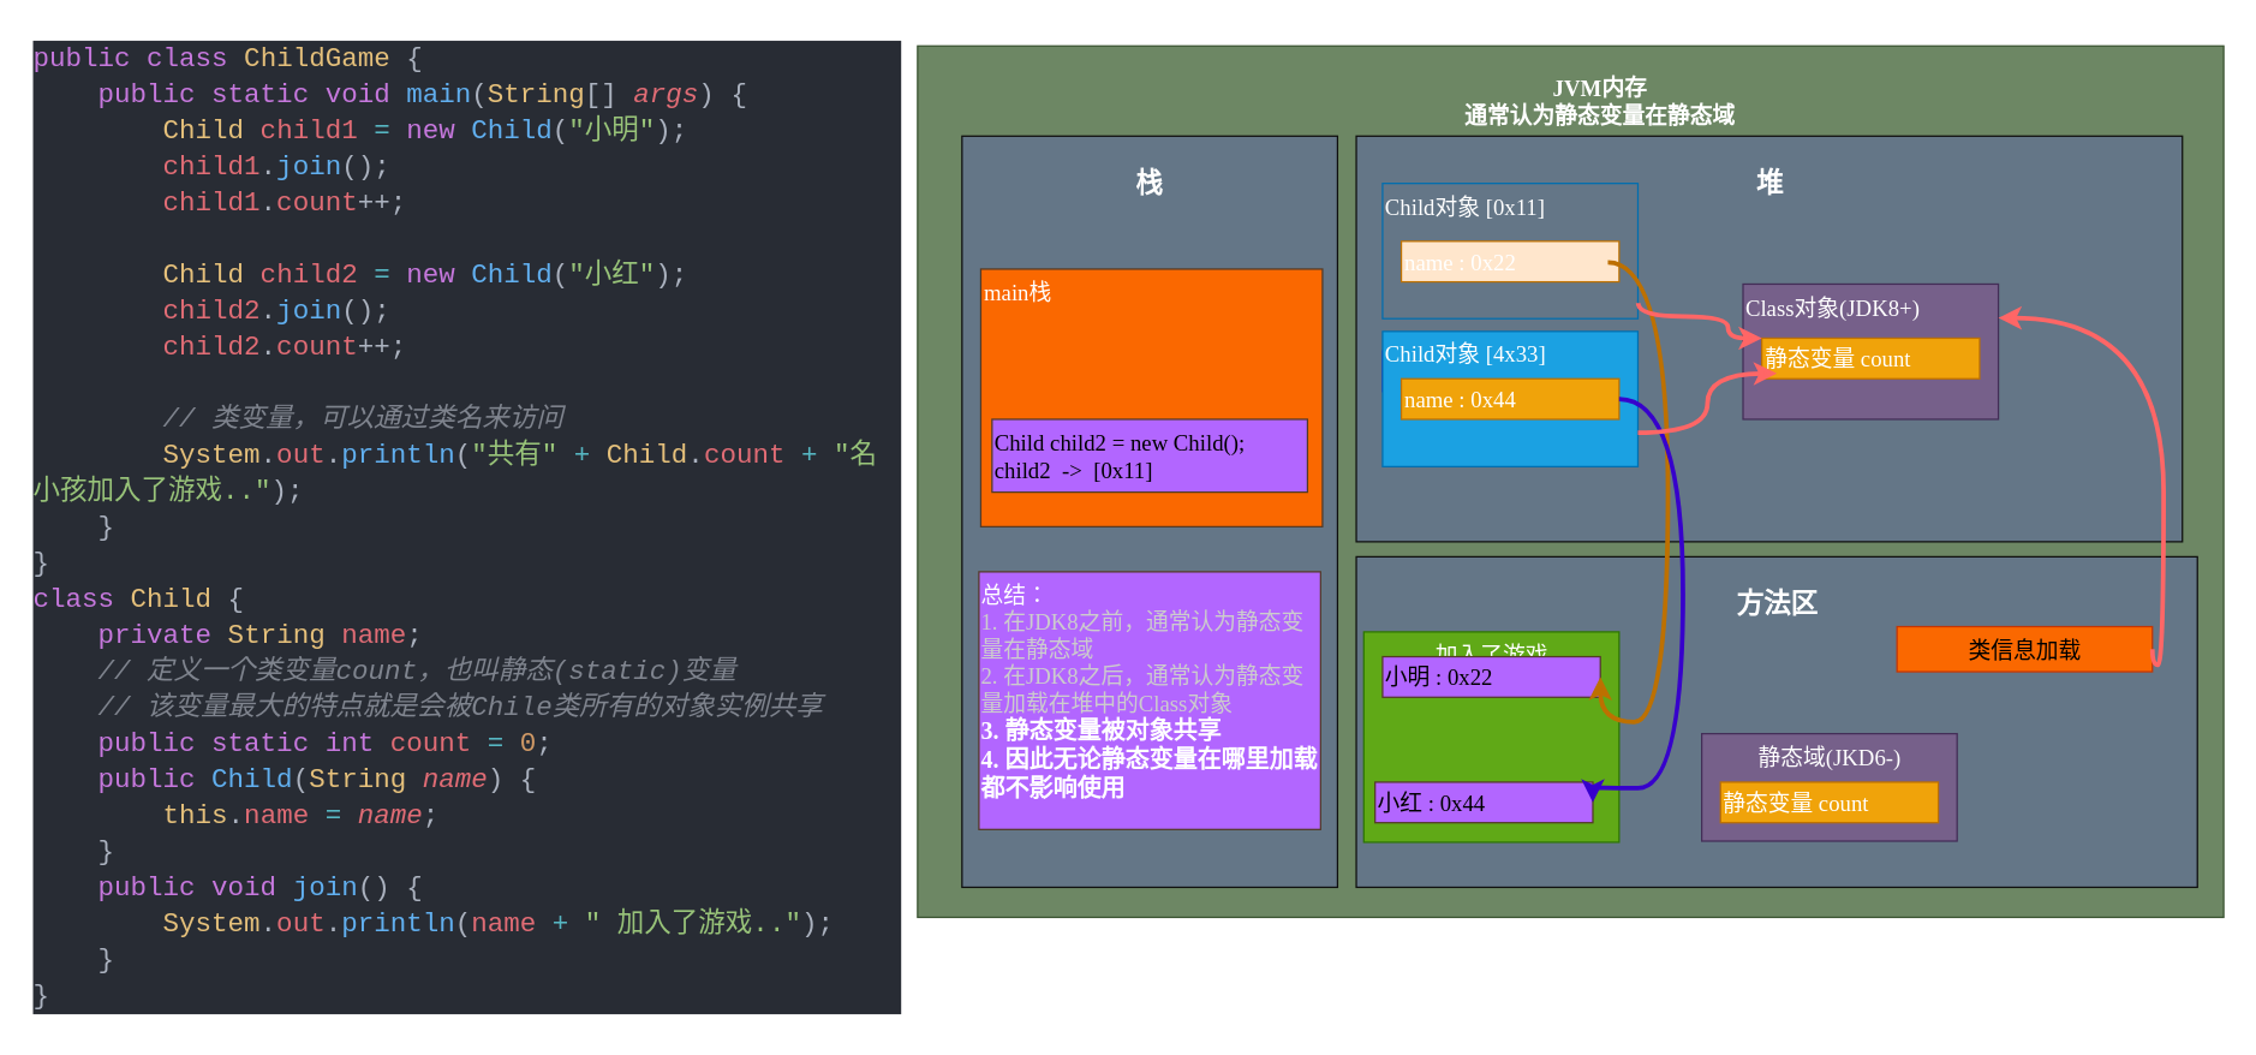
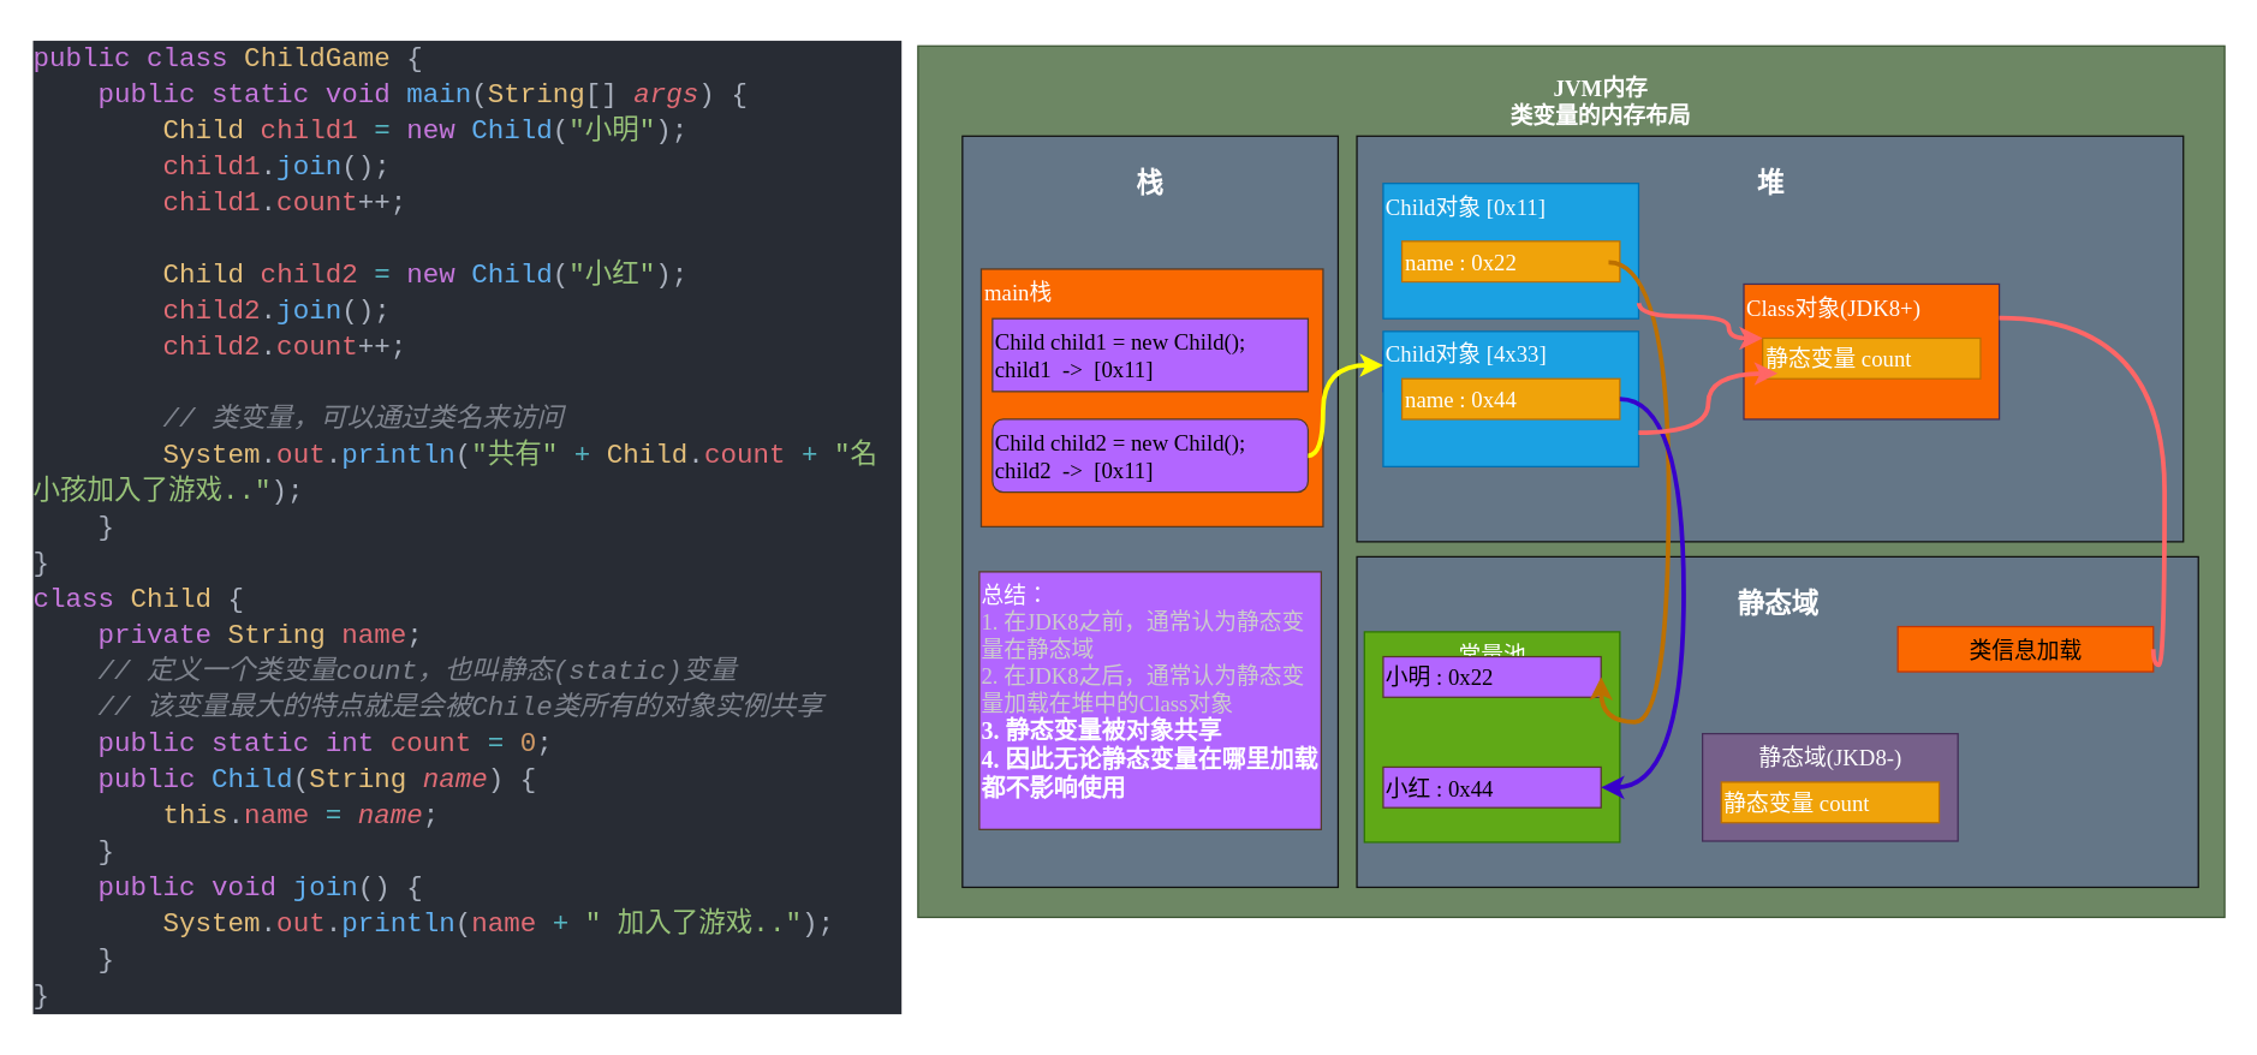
- <mxCell id="2" value="&lt;blockquote style=&quot;margin: 0 0 0 40px ; border: none ; padding: 0px&quot;&gt;&lt;pre style=&quot;font-size: 13px&quot;&gt;&lt;font style=&quot;font-size: 15px&quot; face=&quot;Verdana&quot;&gt;&lt;b&gt;&lt;font style=&quot;font-size: 15px&quot;&gt;JVM内存&lt;br&gt;&lt;/font&gt;通常认为静态变量在静态域&lt;/b&gt;&lt;/font&gt;&lt;/pre&gt;&lt;/blockquote&gt;" style="rounded=0;whiteSpace=wrap;html=1;fillColor=#6d8764;strokeColor=#3A5431;fontColor=#ffffff;align=center;verticalAlign=top;labelPosition=center;verticalLabelPosition=middle;horizontal=1;" vertex="1" parent="1"><mxGeometry x="610.42" y="30" width="869.58" height="580" as="geometry" /></mxCell>
+ <mxCell id="2" value="&lt;blockquote style=&quot;margin: 0 0 0 40px ; border: none ; padding: 0px&quot;&gt;&lt;pre style=&quot;font-size: 13px&quot;&gt;&lt;font style=&quot;font-size: 15px&quot; face=&quot;Verdana&quot;&gt;&lt;b&gt;&lt;font style=&quot;font-size: 15px&quot;&gt;JVM内存&lt;br&gt;&lt;/font&gt;类变量的内存布局&lt;/b&gt;&lt;/font&gt;&lt;/pre&gt;&lt;/blockquote&gt;" style="rounded=0;whiteSpace=wrap;html=1;fillColor=#6d8764;strokeColor=#3A5431;fontColor=#ffffff;align=center;verticalAlign=top;labelPosition=center;verticalLabelPosition=middle;horizontal=1;" vertex="1" parent="1"><mxGeometry x="610.42" y="30" width="869.58" height="580" as="geometry" /></mxCell>
- <mxCell id="7" value="Child对象 [0x11]" style="rounded=0;whiteSpace=wrap;html=1;fontFamily=Verdana;fontSize=15;strokeColor=#006EAF;fillColor=#647687;verticalAlign=top;align=left;fontColor=#ffffff;" vertex="1" parent="1"><mxGeometry x="920" y="121.5" width="170" height="90" as="geometry" /></mxCell>
+ <mxCell id="7" value="Child对象 [0x11]" style="rounded=0;whiteSpace=wrap;html=1;fontFamily=Verdana;fontSize=15;strokeColor=#006EAF;fillColor=#1ba1e2;verticalAlign=top;align=left;fontColor=#ffffff;" vertex="1" parent="1"><mxGeometry x="920" y="121.5" width="170" height="90" as="geometry" /></mxCell>
- <mxCell id="11" value="name : 0x22" style="rounded=0;whiteSpace=wrap;html=1;fontFamily=Verdana;fontSize=15;strokeColor=#BD7000;fillColor=#ffe6cc;align=left;fontColor=#FFFFFF;" vertex="1" parent="1"><mxGeometry x="932.5" y="160" width="145" height="27" as="geometry" /></mxCell>
+ <mxCell id="11" value="name : 0x22" style="rounded=0;whiteSpace=wrap;html=1;fontFamily=Verdana;fontSize=15;strokeColor=#BD7000;fillColor=#f0a30a;align=left;fontColor=#FFFFFF;" vertex="1" parent="1"><mxGeometry x="932.5" y="160" width="145" height="27" as="geometry" /></mxCell>
- <mxCell id="21" value="Class对象(JDK8+)&lt;br&gt;" style="rounded=0;whiteSpace=wrap;html=1;fontFamily=Verdana;fontSize=15;strokeColor=#432D57;fillColor=#76608a;verticalAlign=top;align=left;fontColor=#ffffff;" vertex="1" parent="1"><mxGeometry x="1160" y="188.5" width="170" height="90" as="geometry" /></mxCell>
+ <mxCell id="21" value="Class对象(JDK8+)&lt;br&gt;" style="rounded=0;whiteSpace=wrap;html=1;fontFamily=Verdana;fontSize=15;strokeColor=#432D57;fillColor=#fa6800;verticalAlign=top;align=left;fontColor=#ffffff;" vertex="1" parent="1"><mxGeometry x="1160" y="188.5" width="170" height="90" as="geometry" /></mxCell>
- <mxCell id="26" style="edgeStyle=orthogonalEdgeStyle;curved=1;html=1;entryX=1;entryY=0.25;entryDx=0;entryDy=0;strokeColor=#FF6666;strokeWidth=3;exitX=1;exitY=0.5;exitDx=0;exitDy=0;" edge="1" parent="1" source="25" target="21"><mxGeometry relative="1" as="geometry"><Array as="points"><mxPoint x="1440" y="442" /><mxPoint x="1440" y="211" /></Array></mxGeometry></mxCell>
+ <mxCell id="26" style="edgeStyle=orthogonalEdgeStyle;curved=1;html=1;entryX=1;entryY=0.25;entryDx=0;entryDy=0;strokeColor=#FF6666;strokeWidth=3;exitX=1;exitY=0.5;exitDx=0;exitDy=0;endArrow=none;" edge="1" parent="1" source="25" target="21"><mxGeometry relative="1" as="geometry"><Array as="points"><mxPoint x="1440" y="442" /><mxPoint x="1440" y="211" /></Array></mxGeometry></mxCell>
+ <mxCell id="5" value="Child child1 = new Child();&lt;br&gt;child1&amp;nbsp; -&amp;gt;&amp;nbsp; [0x11]" style="rounded=0;whiteSpace=wrap;html=1;fontFamily=Verdana;fontSize=15;strokeColor=#543B27;fillColor=#B266FF;align=left;" vertex="1" parent="1"><mxGeometry x="660" y="211.5" width="210" height="48.5" as="geometry" /></mxCell>
+ <mxCell id="19" style="edgeStyle=orthogonalEdgeStyle;html=1;entryX=0;entryY=0.25;entryDx=0;entryDy=0;curved=1;strokeWidth=3;strokeColor=#FFFF00;exitX=1;exitY=0.5;exitDx=0;exitDy=0;" edge="1" parent="1" source="15" target="16"><mxGeometry relative="1" as="geometry"><mxPoint x="880" y="245.765" as="sourcePoint" /><mxPoint x="930" y="154" as="targetPoint" /><Array as="points"><mxPoint x="880" y="303" /><mxPoint x="880" y="242" /></Array></mxGeometry></mxCell>
- <mxCell id="15" value="Child child2 = new Child();&lt;br&gt;child2&amp;nbsp; -&amp;gt;&amp;nbsp; [0x11]" style="rounded=0;whiteSpace=wrap;html=1;fontFamily=Verdana;fontSize=15;strokeColor=#543B27;fillColor=#B266FF;align=left;" vertex="1" parent="1"><mxGeometry x="660" y="278.5" width="210" height="48.5" as="geometry" /></mxCell>
+ <mxCell id="15" value="Child child2 = new Child();&lt;br&gt;child2&amp;nbsp; -&amp;gt;&amp;nbsp; [0x11]" style="whiteSpace=wrap;html=1;fontFamily=Verdana;fontSize=15;strokeColor=#543B27;fillColor=#B266FF;align=left;rounded=1;" vertex="1" parent="1"><mxGeometry x="660" y="278.5" width="210" height="48.5" as="geometry" /></mxCell>
- <mxCell id="8" value="&lt;h2 style=&quot;font-size: 18px;&quot;&gt;方法区&lt;/h2&gt;" style="rounded=0;whiteSpace=wrap;html=1;fillColor=#647687;strokeColor=#0F0F0F;fontColor=#ffffff;align=center;labelPosition=center;verticalLabelPosition=middle;verticalAlign=top;fontSize=18;" vertex="1" parent="1"><mxGeometry x="902.5" y="370" width="560" height="220" as="geometry" /></mxCell>
+ <mxCell id="8" value="&lt;h2 style=&quot;font-size: 18px;&quot;&gt;静态域&lt;/h2&gt;" style="rounded=0;whiteSpace=wrap;html=1;fillColor=#647687;strokeColor=#0F0F0F;fontColor=#ffffff;align=center;labelPosition=center;verticalLabelPosition=middle;verticalAlign=top;fontSize=18;" vertex="1" parent="1"><mxGeometry x="902.5" y="370" width="560" height="220" as="geometry" /></mxCell>
- <mxCell id="9" value="加入了游戏" style="rounded=0;whiteSpace=wrap;html=1;fontFamily=Verdana;fontSize=15;strokeColor=#2D7600;fillColor=#60a917;verticalAlign=top;align=center;fontColor=#ffffff;" vertex="1" parent="1"><mxGeometry x="907.5" y="420" width="170" height="140" as="geometry" /></mxCell>
+ <mxCell id="9" value="常量池" style="rounded=0;whiteSpace=wrap;html=1;fontFamily=Verdana;fontSize=15;strokeColor=#2D7600;fillColor=#60a917;verticalAlign=top;align=center;fontColor=#ffffff;" vertex="1" parent="1"><mxGeometry x="907.5" y="420" width="170" height="140" as="geometry" /></mxCell>
- <mxCell id="27" value="静态域(JKD6-)" style="rounded=0;whiteSpace=wrap;html=1;fontFamily=Verdana;fontSize=15;strokeColor=#432D57;fillColor=#76608a;verticalAlign=top;align=center;fontColor=#ffffff;" vertex="1" parent="1"><mxGeometry x="1132.5" y="487.75" width="170" height="71.5" as="geometry" /></mxCell>
+ <mxCell id="27" value="静态域(JKD8-)" style="rounded=0;whiteSpace=wrap;html=1;fontFamily=Verdana;fontSize=15;strokeColor=#432D57;fillColor=#76608a;verticalAlign=top;align=center;fontColor=#ffffff;" vertex="1" parent="1"><mxGeometry x="1132.5" y="487.75" width="170" height="71.5" as="geometry" /></mxCell>
- <mxCell id="18" value="小红 : 0x44" style="rounded=0;whiteSpace=wrap;html=1;fontFamily=Verdana;fontSize=15;strokeColor=#543B27;fillColor=#B266FF;align=left;" vertex="1" parent="1"><mxGeometry x="915" y="520" width="145" height="27" as="geometry" /></mxCell>
+ <mxCell id="18" value="小红 : 0x44" style="rounded=0;whiteSpace=wrap;html=1;fontFamily=Verdana;fontSize=15;strokeColor=#543B27;fillColor=#B266FF;align=left;" vertex="1" parent="1"><mxGeometry x="920" y="510" width="145" height="27" as="geometry" /></mxCell>
